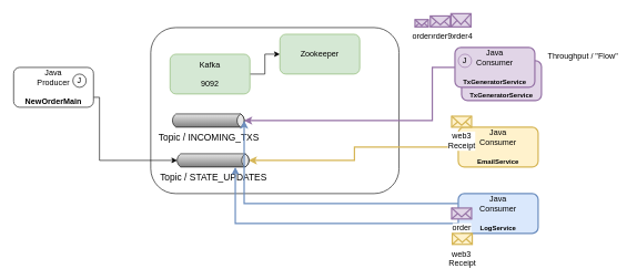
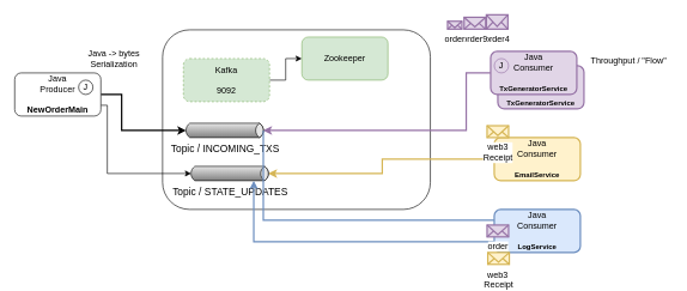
+ <mxCell id="15" value="Java -&amp;gt; bytes&lt;br&gt;Serialization" style="text;html=1;align=center;verticalAlign=middle;resizable=0;points=[];autosize=1;" vertex="1" parent="1"><mxGeometry x="113" y="66" width="90" height="30" as="geometry" /></mxCell>
- <mxCell id="5" value="Kafka&lt;br&gt;&lt;br&gt;9092" style="rounded=1;whiteSpace=wrap;html=1;fillColor=#d5e8d4;strokeColor=#82b366;" vertex="1" parent="1"><mxGeometry x="255" y="81" width="120" height="60" as="geometry" /></mxCell>
+ <mxCell id="5" value="Kafka&lt;br&gt;&lt;br&gt;9092" style="rounded=1;whiteSpace=wrap;html=1;fillColor=#d5e8d4;strokeColor=#82b366;dashed=1;" vertex="1" parent="1"><mxGeometry x="255" y="81" width="120" height="60" as="geometry" /></mxCell>
+ <mxCell id="7" style="edgeStyle=orthogonalEdgeStyle;rounded=0;orthogonalLoop=1;jettySize=auto;html=1;exitX=1;exitY=0.5;exitDx=0;exitDy=0;entryX=0;entryY=0.5;entryDx=2.7;entryDy=0;entryPerimeter=0;strokeWidth=2;" edge="1" parent="1" source="9" target="12"><mxGeometry relative="1" as="geometry"><Array as="points"><mxPoint y="131" x="169" /><mxPoint y="181" x="169" /></Array></mxGeometry></mxCell>
- <mxCell id="19" style="edgeStyle=orthogonalEdgeStyle;rounded=0;orthogonalLoop=1;jettySize=auto;html=1;exitX=0;exitY=0.25;exitDx=0;exitDy=0;entryX=1;entryY=0.5;entryDx=-2.7;entryDy=0;entryPerimeter=0;fillColor=#dae8fc;strokeColor=#6c8ebf;strokeWidth=2;" edge="1" parent="1" source="21" target="12"><mxGeometry relative="1" as="geometry" /></mxCell>
+ <mxCell id="19" style="edgeStyle=orthogonalEdgeStyle;rounded=0;orthogonalLoop=1;jettySize=auto;html=1;exitX=0;exitY=0.25;exitDx=0;exitDy=0;entryX=1;entryY=0.5;entryDx=-2.7;entryDy=0;entryPerimeter=0;fillColor=#dae8fc;strokeColor=#6c8ebf;strokeWidth=2;endArrow=none;" edge="1" parent="1" source="21" target="12"><mxGeometry relative="1" as="geometry" /></mxCell>
